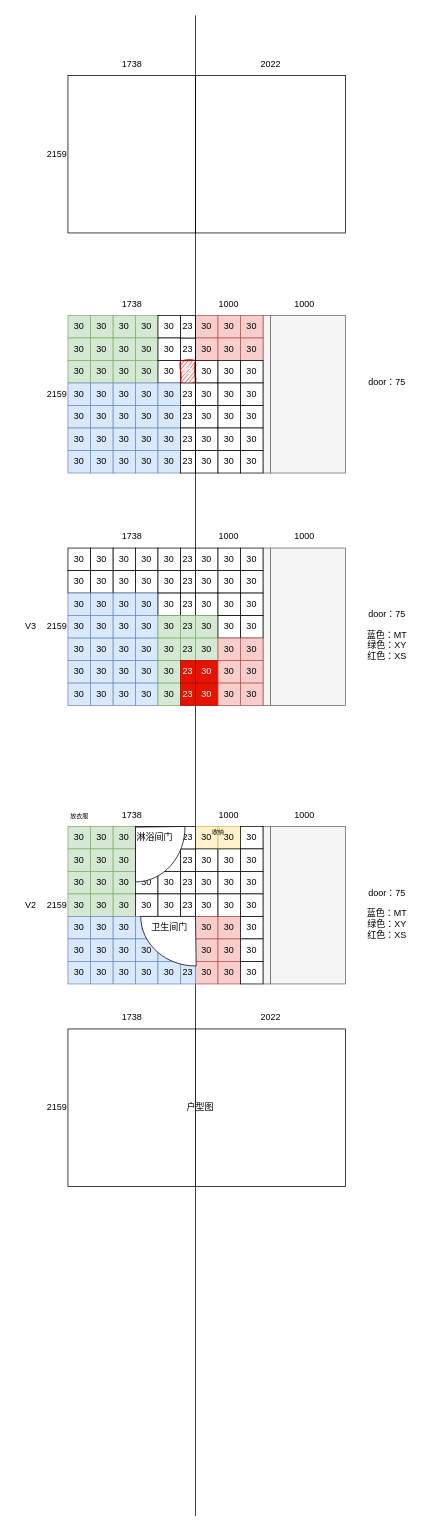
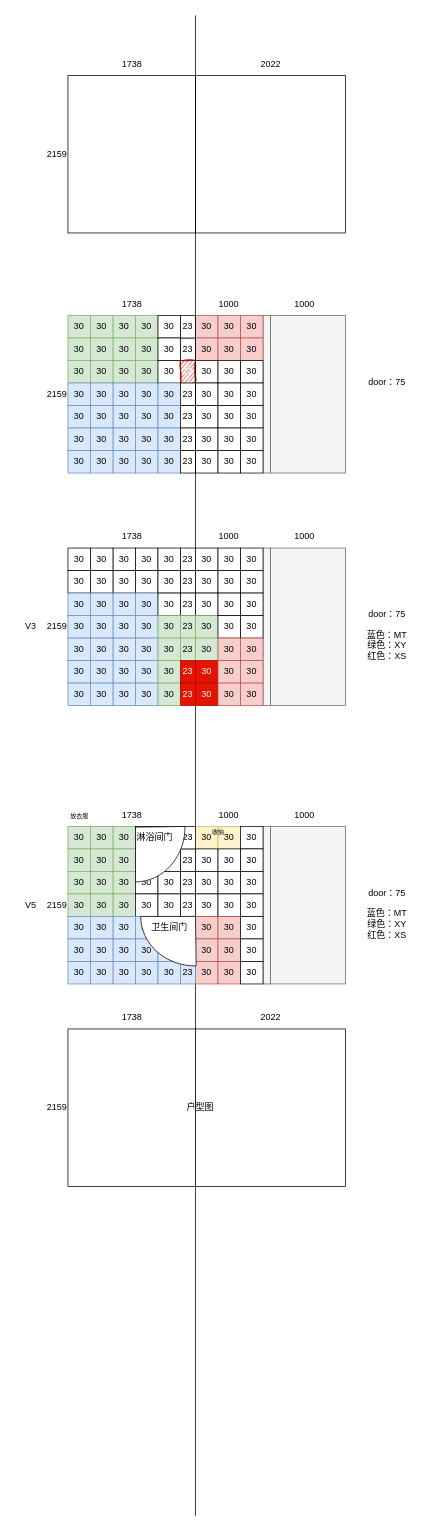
- <mxCell id="221" value="V2" style="text;html=1;align=center;verticalAlign=middle;resizable=0;points=[];autosize=1;strokeColor=none;fillColor=none;" vertex="1" parent="1"><mxGeometry x="20" y="1191" width="40" height="30" as="geometry" /></mxCell>
+ <mxCell id="221" value="V5" style="text;html=1;align=center;verticalAlign=middle;resizable=0;points=[];autosize=1;strokeColor=none;fillColor=none;" vertex="1" parent="1"><mxGeometry x="20" y="1191" width="40" height="30" as="geometry" /></mxCell>
